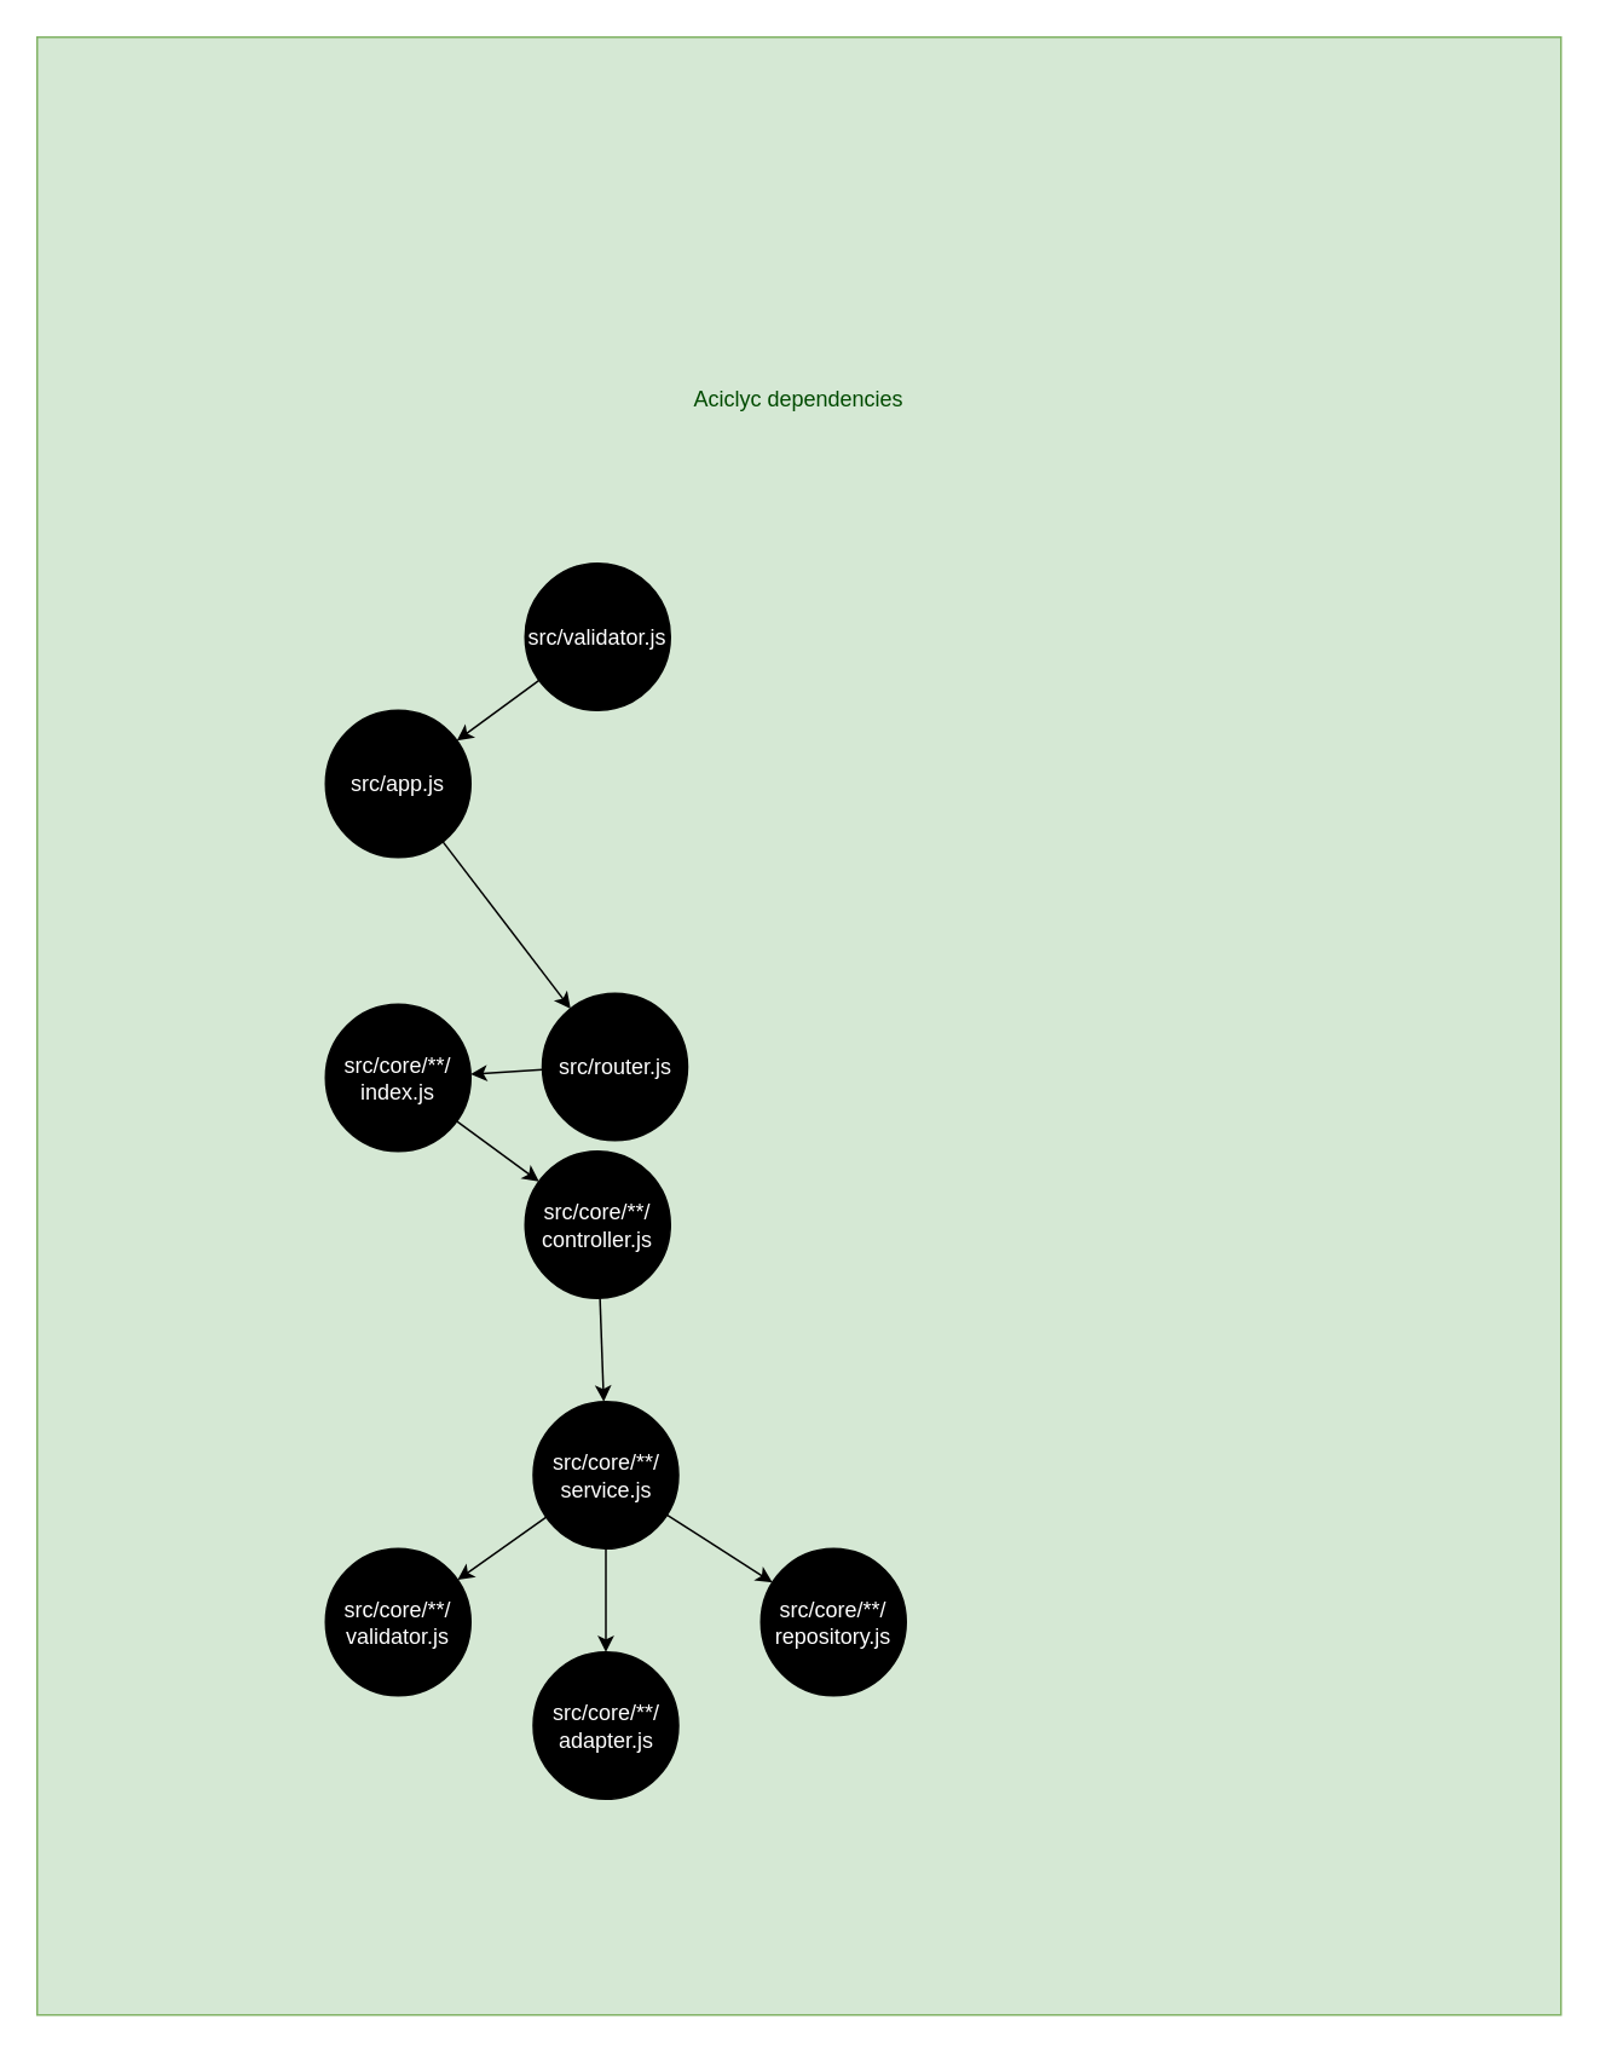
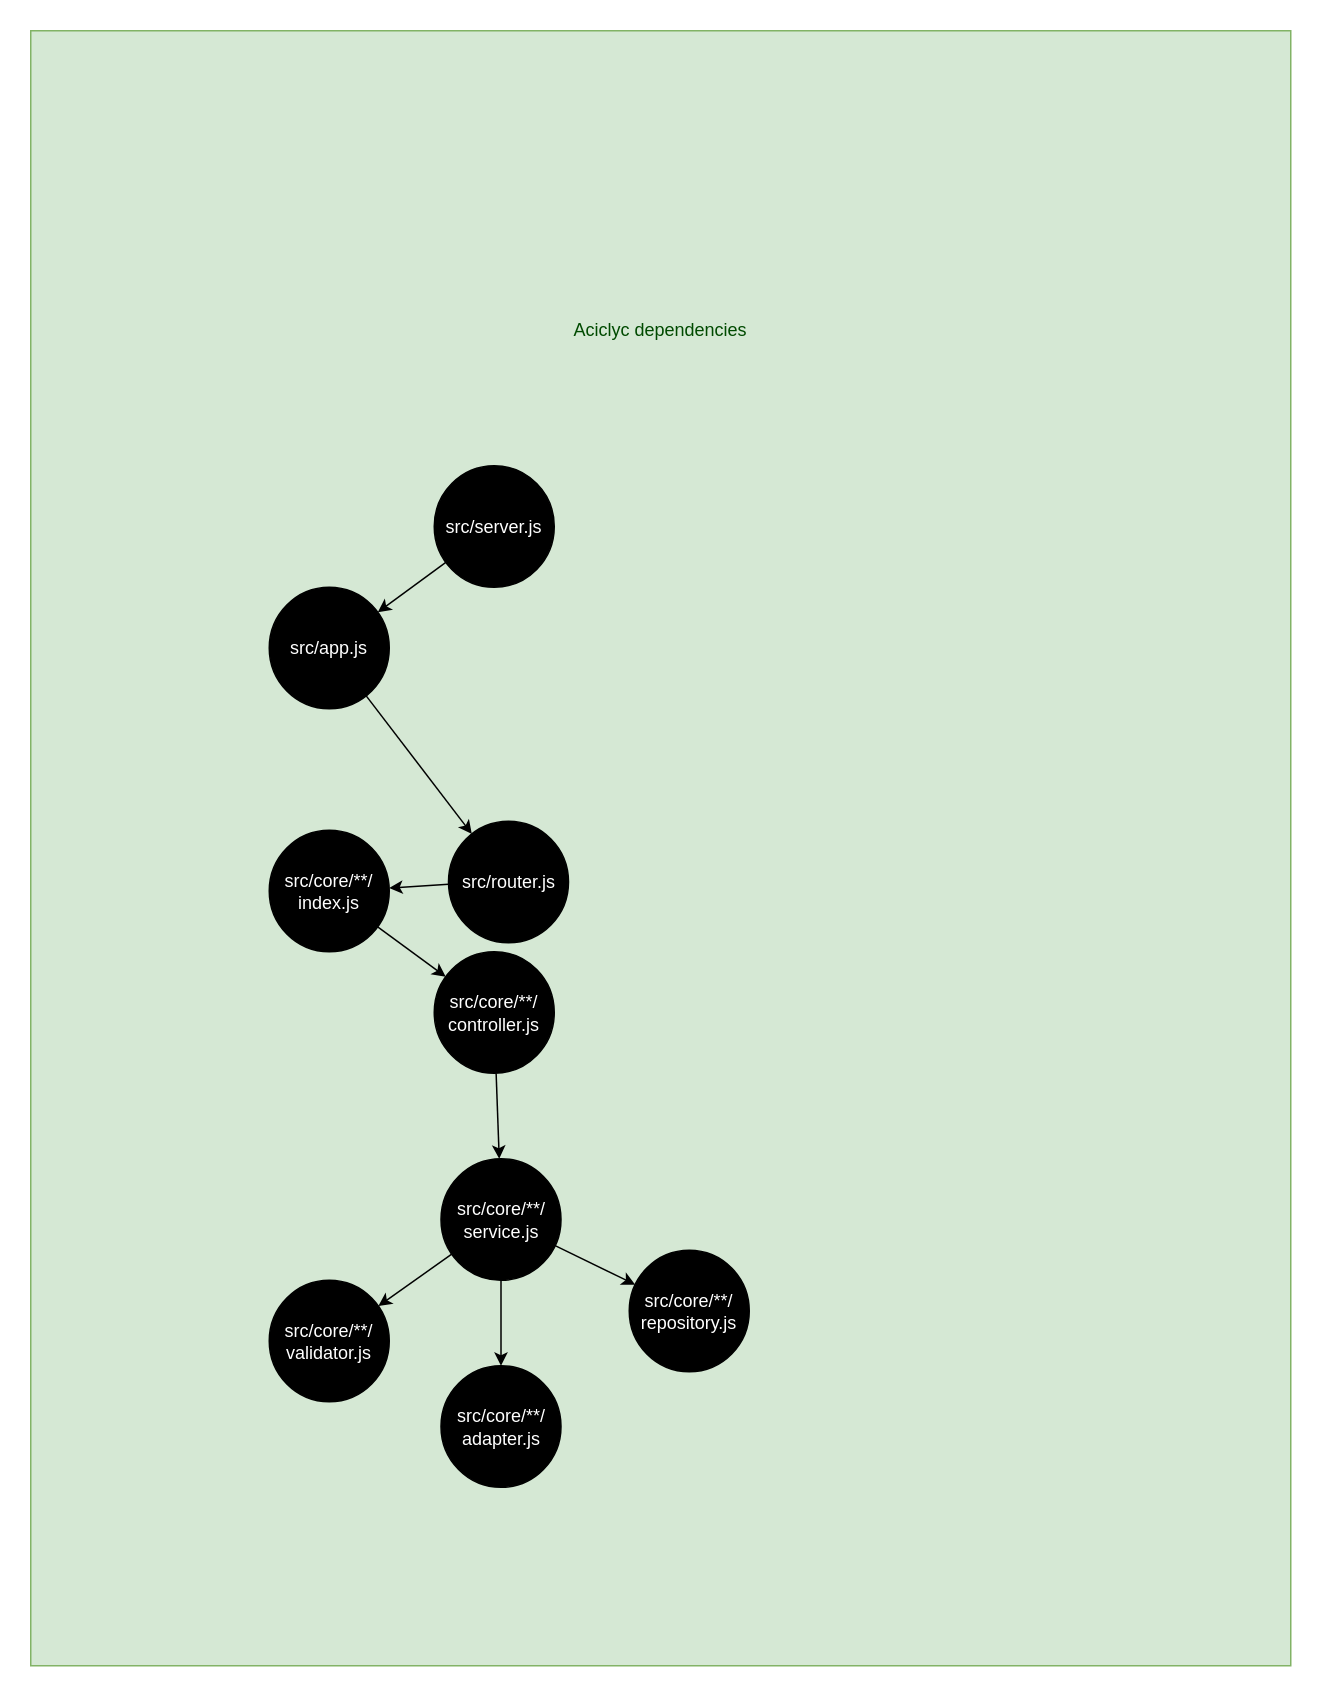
- <mxCell id="15" value="src/validator.js" style="ellipse;whiteSpace=wrap;html=1;aspect=fixed;fillColor=#000000;fontColor=#FFFFFF;" parent="1" vertex="1"><mxGeometry x="289" y="310" width="80" height="81" as="geometry" /></mxCell>
+ <mxCell id="15" value="src/server.js" style="ellipse;whiteSpace=wrap;html=1;aspect=fixed;fillColor=#000000;fontColor=#FFFFFF;" parent="1" vertex="1"><mxGeometry x="289" y="310" width="80" height="81" as="geometry" /></mxCell>
- <mxCell id="4" value="src/core/**/&lt;br&gt;repository.js" style="ellipse;whiteSpace=wrap;html=1;aspect=fixed;fillColor=#000000;fontColor=#FFFFFF;" parent="1" vertex="1"><mxGeometry x="419" y="853" width="80" height="81" as="geometry" /></mxCell>
+ <mxCell id="4" value="src/core/**/&lt;br&gt;repository.js" style="ellipse;whiteSpace=wrap;html=1;aspect=fixed;fillColor=#000000;fontColor=#FFFFFF;" parent="1" vertex="1"><mxGeometry x="419" y="833" width="80" height="81" as="geometry" /></mxCell>
